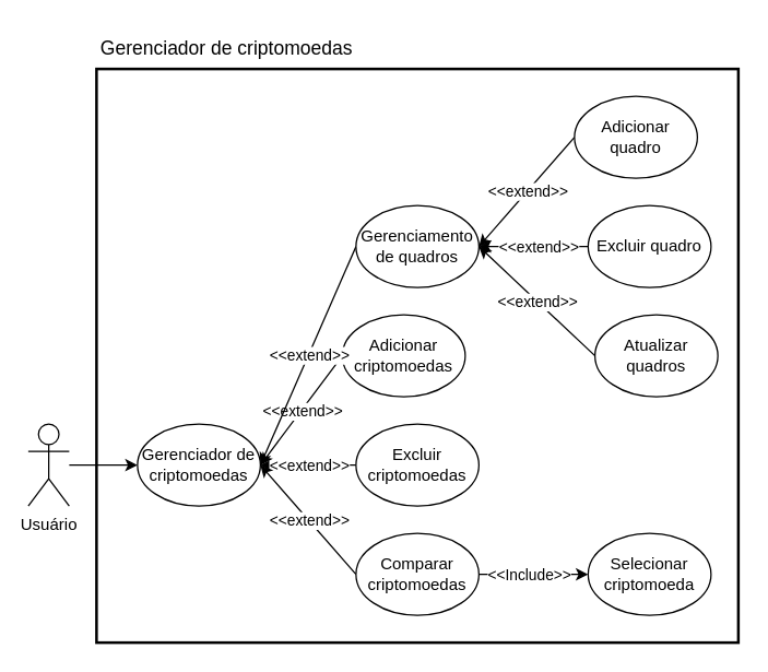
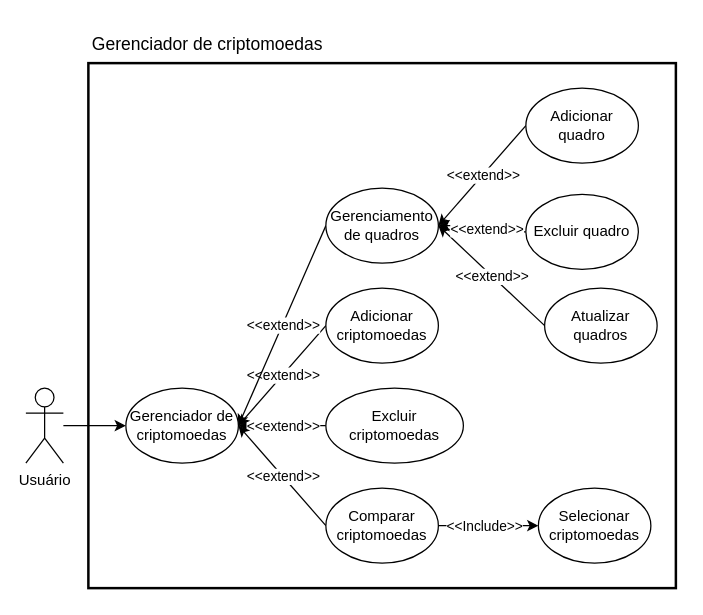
- <mxCell id="27" value="Excluir quadro" style="ellipse;whiteSpace=wrap;html=1;" parent="1" vertex="1"><mxGeometry x="430" y="150" width="90" height="60" as="geometry" /></mxCell>
+ <mxCell id="27" value="Excluir quadro" style="ellipse;whiteSpace=wrap;html=1;" parent="1" vertex="1"><mxGeometry x="420" y="155" width="90" height="60" as="geometry" /></mxCell>
- <mxCell id="9" value="Adicionar criptomoedas" style="ellipse;whiteSpace=wrap;html=1;" parent="1" vertex="1"><mxGeometry x="250" y="230" width="90" height="60" as="geometry" /></mxCell>
+ <mxCell id="9" value="Adicionar criptomoedas" style="ellipse;whiteSpace=wrap;html=1;" parent="1" vertex="1"><mxGeometry x="260" y="230" width="90" height="60" as="geometry" /></mxCell>
- <mxCell id="6" value="Excluir criptomoedas" style="ellipse;whiteSpace=wrap;html=1;" parent="1" vertex="1"><mxGeometry x="260" y="310" width="90" height="60" as="geometry" /></mxCell>
+ <mxCell id="6" value="Excluir criptomoedas" style="ellipse;whiteSpace=wrap;html=1;" parent="1" vertex="1"><mxGeometry x="260" y="310" width="110" height="60" as="geometry" /></mxCell>
- <mxCell id="18" value="Selecionar criptomoeda" style="ellipse;whiteSpace=wrap;html=1;" parent="1" vertex="1"><mxGeometry x="430" y="390" width="90" height="60" as="geometry" /></mxCell>
+ <mxCell id="18" value="Selecionar criptomoedas" style="ellipse;whiteSpace=wrap;html=1;" parent="1" vertex="1"><mxGeometry x="430" y="390" width="90" height="60" as="geometry" /></mxCell>
